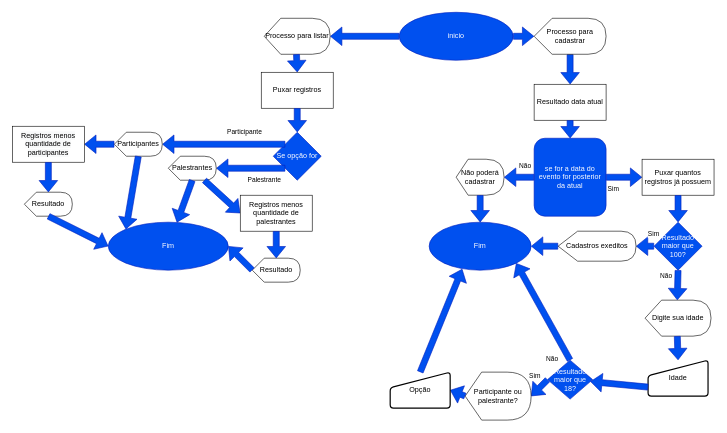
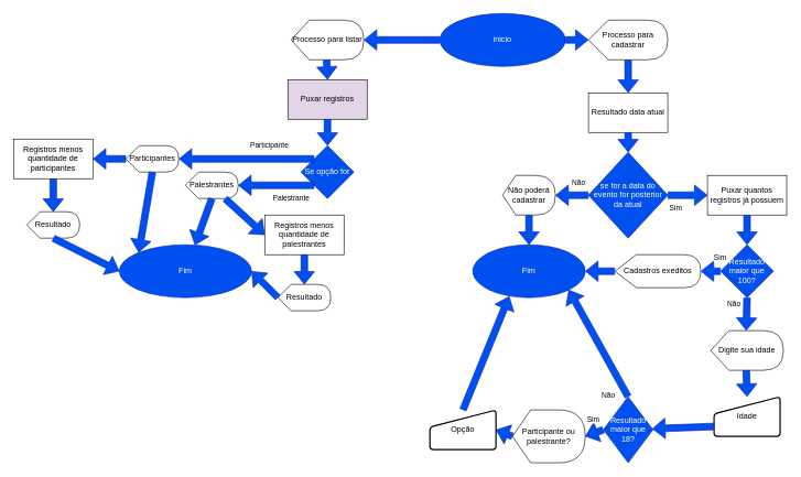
- <mxCell id="36" value="Puxar registros" style="rounded=0;whiteSpace=wrap;html=1;" parent="1" vertex="1"><mxGeometry x="435" y="120" width="120" height="60" as="geometry" /></mxCell>
+ <mxCell id="36" value="Puxar registros" style="rounded=0;whiteSpace=wrap;html=1;fillColor=#e1d5e7;" parent="1" vertex="1"><mxGeometry x="435" y="120" width="120" height="60" as="geometry" /></mxCell>
- <mxCell id="4" value="se for a data do evento for posterior da atual" style="whiteSpace=wrap;html=1;fillColor=#0050ef;strokeColor=#001DBC;fontColor=#ffffff;rounded=1;" parent="1" vertex="1"><mxGeometry x="890" y="230" width="120" height="130" as="geometry" /></mxCell>
+ <mxCell id="4" value="se for a data do evento for posterior da atual" style="rhombus;whiteSpace=wrap;html=1;fillColor=#0050ef;strokeColor=#001DBC;fontColor=#ffffff;" parent="1" vertex="1"><mxGeometry x="890" y="230" width="120" height="130" as="geometry" /></mxCell>
- <mxCell id="14" value="Resultado maior que 18?" style="rhombus;whiteSpace=wrap;html=1;fillColor=#0050ef;strokeColor=#001DBC;fontColor=#ffffff;" parent="1" vertex="1"><mxGeometry x="912.5" y="600" width="75" height="65" as="geometry" /></mxCell>
+ <mxCell id="14" value="Resultado maior que 18?" style="rhombus;whiteSpace=wrap;html=1;fillColor=#0050ef;strokeColor=#001DBC;fontColor=#ffffff;" parent="1" vertex="1"><mxGeometry x="912.5" y="600" width="75" height="100" as="geometry" /></mxCell>
